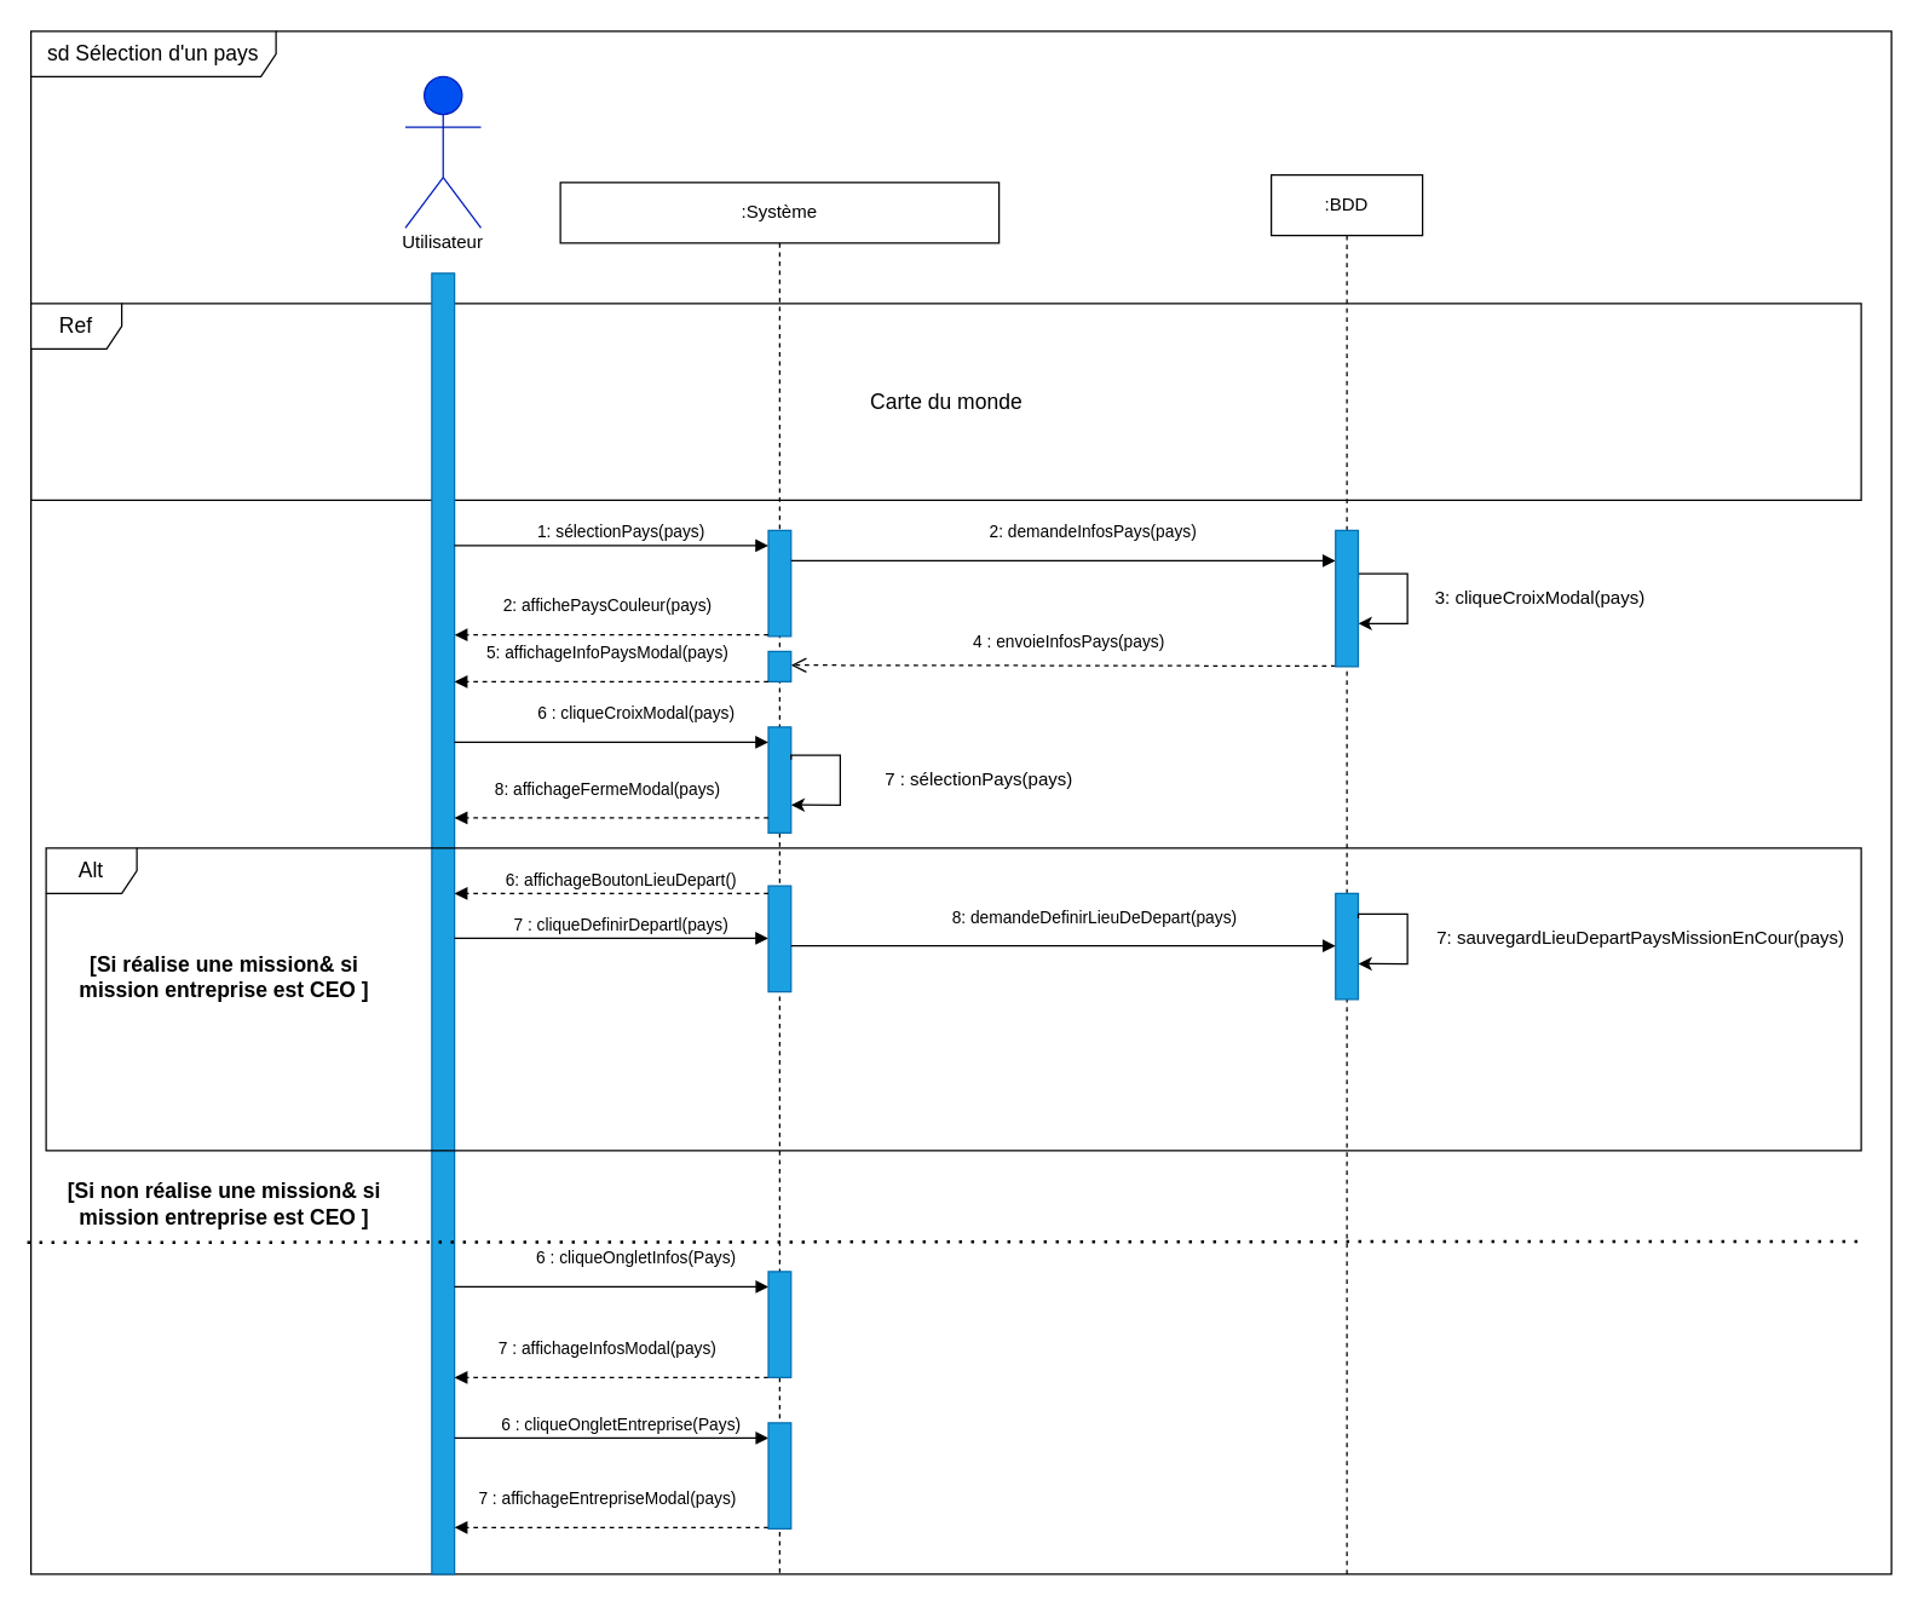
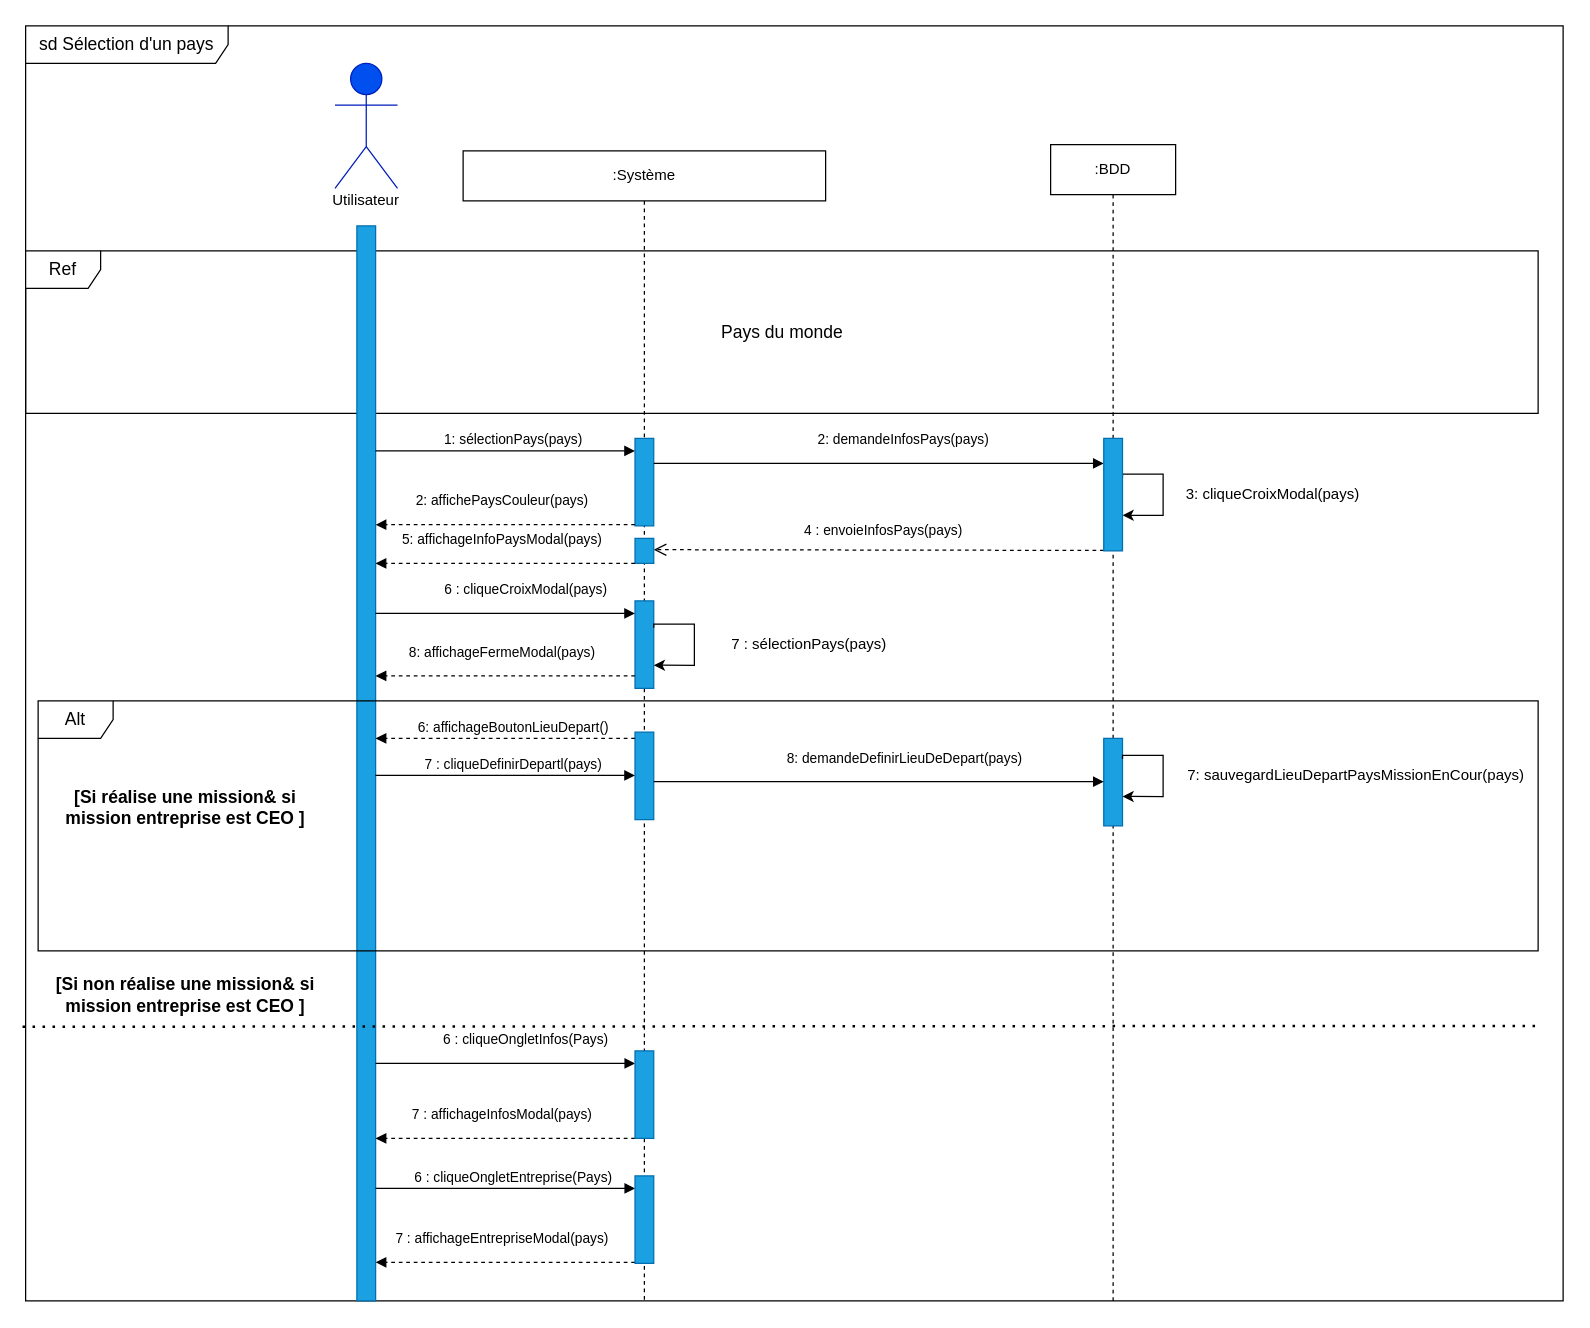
- <mxCell id="28" value="Carte du monde" style="text;html=1;strokeColor=none;fillColor=none;align=center;verticalAlign=middle;whiteSpace=wrap;rounded=0;fontSize=14;" vertex="1" parent="1"><mxGeometry x="552.5" y="250" width="145" height="30" as="geometry" /></mxCell>
+ <mxCell id="28" value="Pays du monde" style="text;html=1;strokeColor=none;fillColor=none;align=center;verticalAlign=middle;whiteSpace=wrap;rounded=0;fontSize=14;" vertex="1" parent="1"><mxGeometry x="552.5" y="250" width="145" height="30" as="geometry" /></mxCell>
